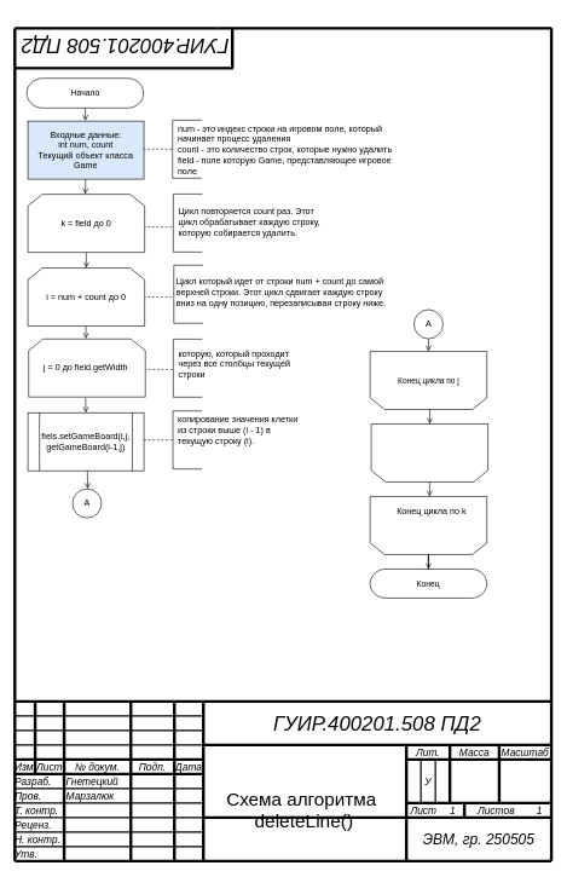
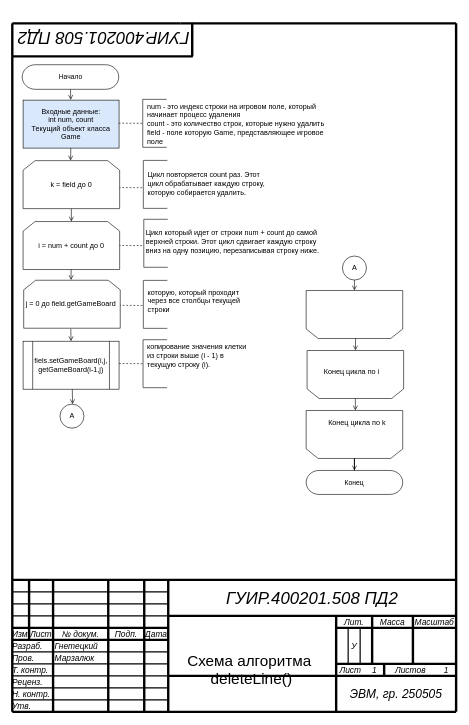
- <mxCell id="166" value="j = 0 до field.getWidth&amp;nbsp;" style="shape=loopLimit;whiteSpace=wrap;html=1;" vertex="1" parent="1"><mxGeometry x="39" y="466.36" width="161" height="80" as="geometry" /></mxCell>
+ <mxCell id="166" value="j = 0 до field.getGameBoard&amp;nbsp;" style="shape=loopLimit;whiteSpace=wrap;html=1;" vertex="1" parent="1"><mxGeometry x="39" y="466.36" width="161" height="80" as="geometry" /></mxCell>
- <mxCell id="169" value="Конец цикла по j" style="text;html=1;strokeColor=none;fillColor=none;align=center;verticalAlign=middle;whiteSpace=wrap;rounded=0;fontFamily=Helvetica;fontSize=11;" vertex="1" parent="167"><mxGeometry x="15.5" y="25" width="130" height="30" as="geometry" /></mxCell>
+ <mxCell id="172" value="Конец цикла по i" style="text;html=1;strokeColor=none;fillColor=none;align=center;verticalAlign=middle;whiteSpace=wrap;rounded=0;fontFamily=Helvetica;" parent="170" vertex="1"><mxGeometry x="9.5" y="21" width="130" height="30" as="geometry" /></mxCell>
